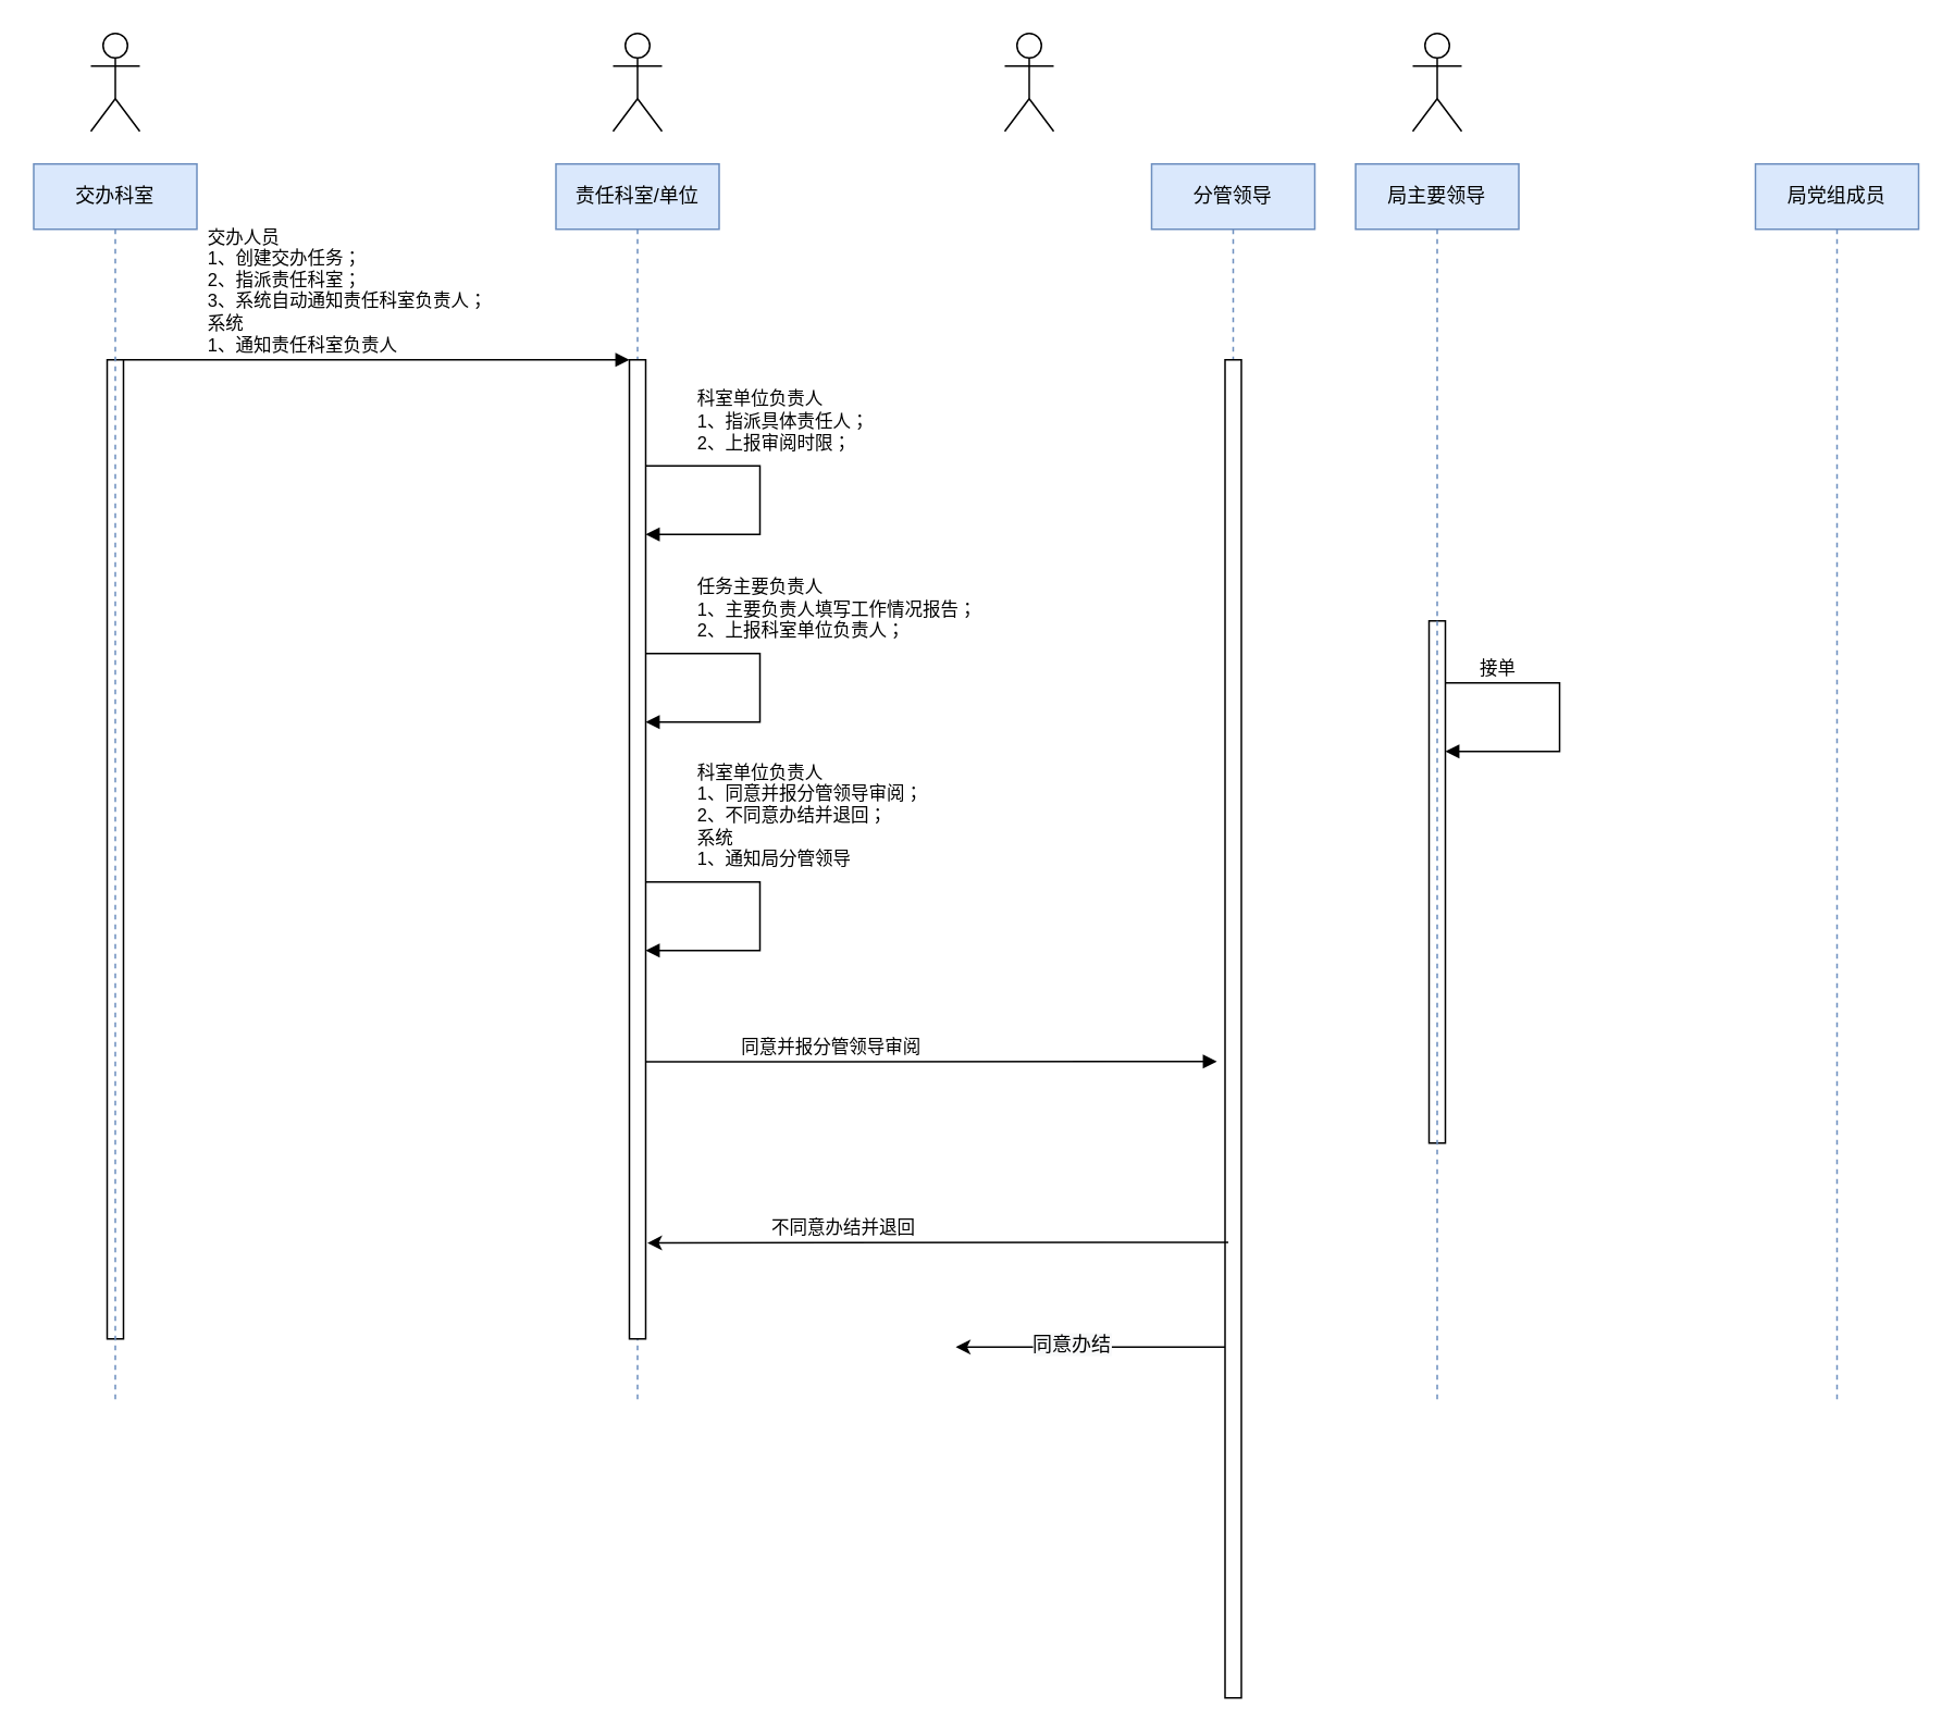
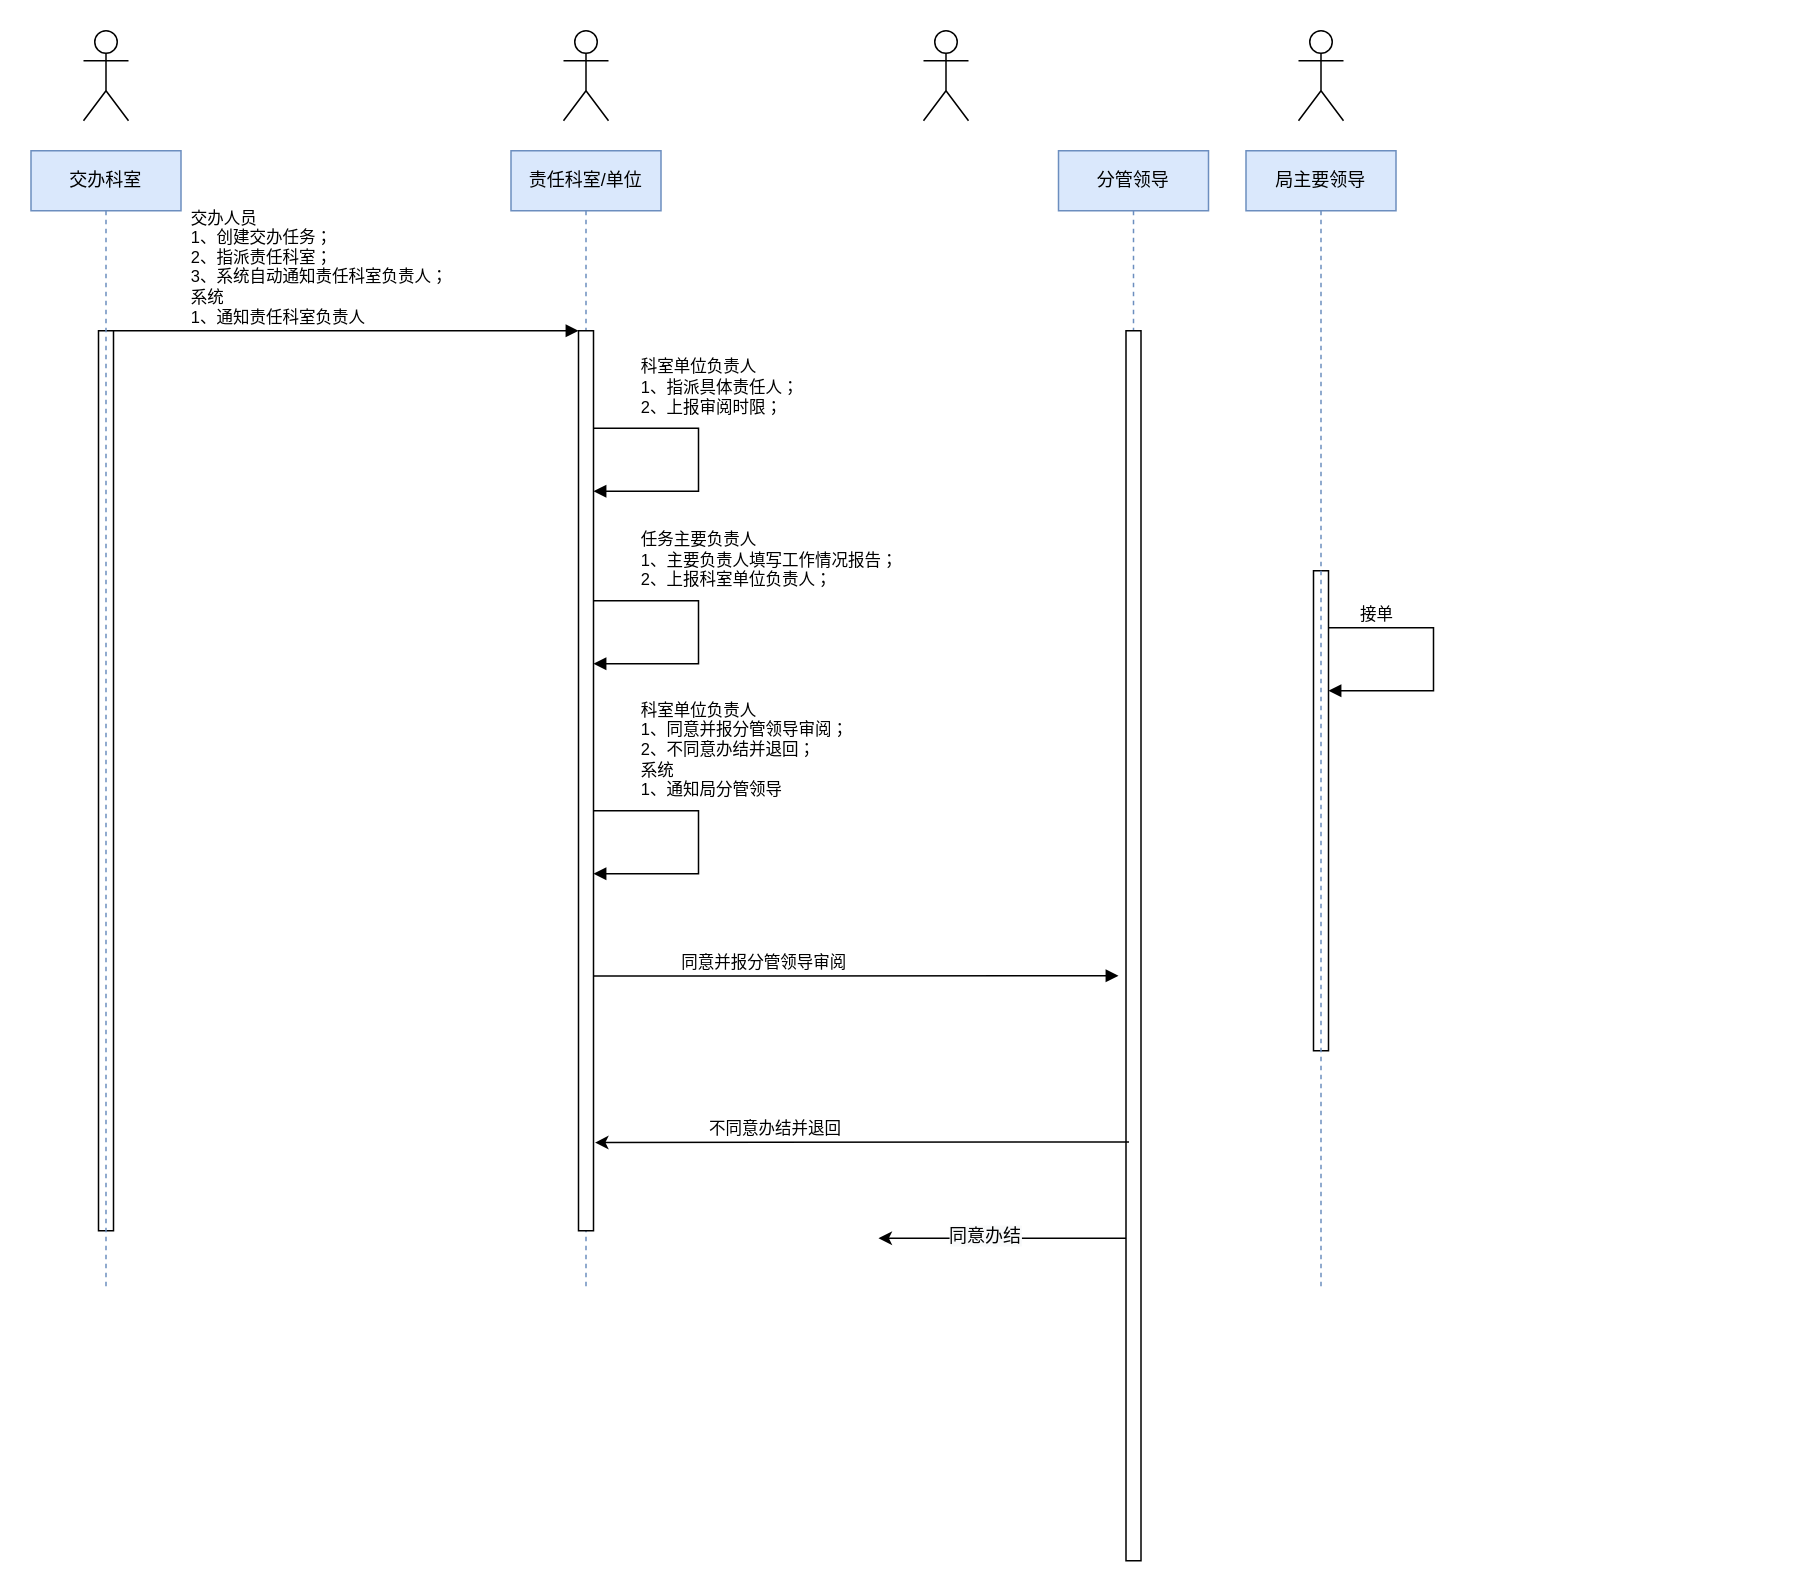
- <mxCell id="16" value="局党组成员" style="shape=umlLifeline;perimeter=lifelinePerimeter;whiteSpace=wrap;html=1;container=1;collapsible=0;recursiveResize=0;outlineConnect=0;fillColor=#dae8fc;strokeColor=#6c8ebf;" parent="1" vertex="1"><mxGeometry x="1075" y="100" width="100" height="760" as="geometry" /></mxCell>
